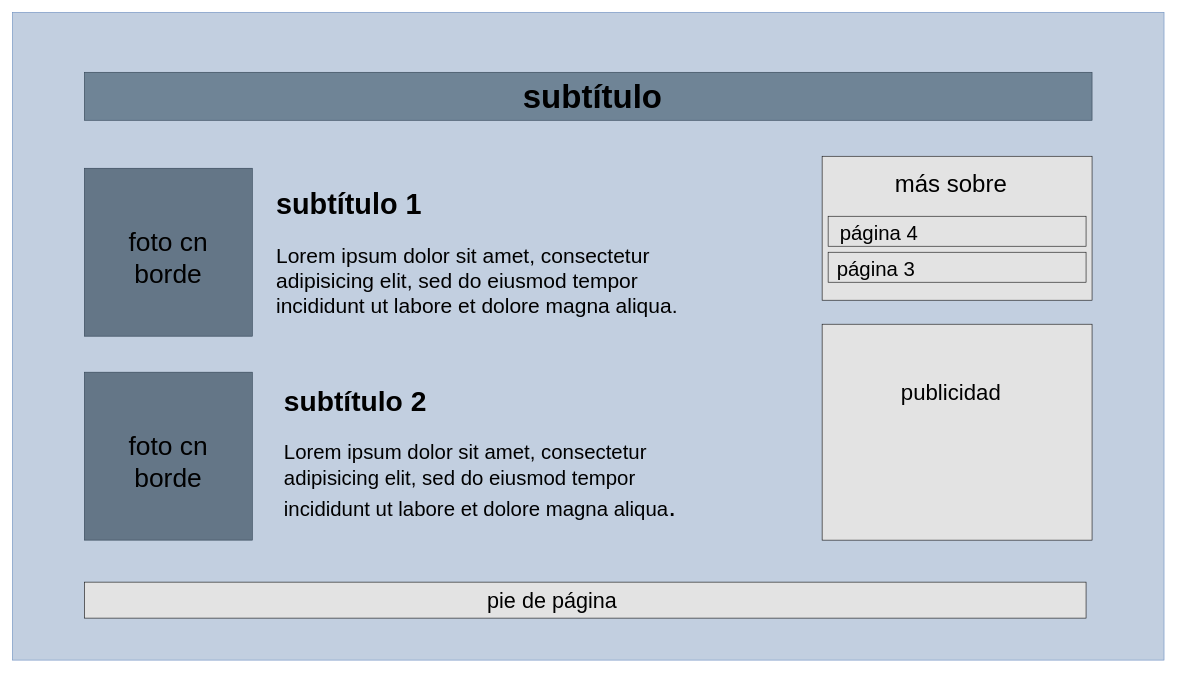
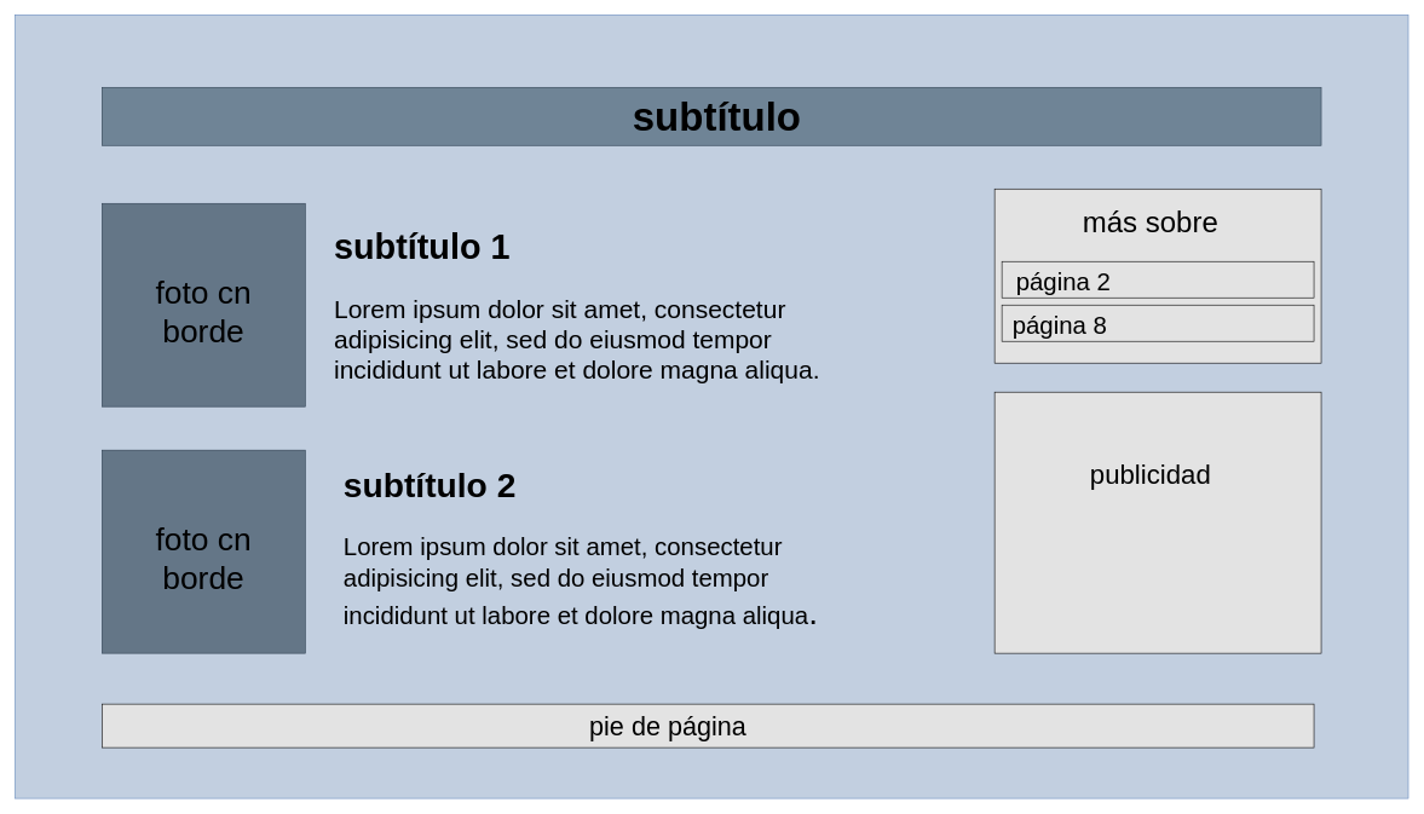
- <mxCell id="16" value="&lt;font style=&quot;font-size: 34px;&quot;&gt;página 4&lt;/font&gt;" style="text;html=1;strokeColor=none;fillColor=none;align=center;verticalAlign=middle;whiteSpace=wrap;rounded=0;fontSize=55;" parent="10" vertex="1"><mxGeometry x="1385" y="360" width="160" height="40" as="geometry" /></mxCell>
+ <mxCell id="16" value="&lt;font style=&quot;font-size: 34px;&quot;&gt;página 2&lt;/font&gt;" style="text;html=1;strokeColor=none;fillColor=none;align=center;verticalAlign=middle;whiteSpace=wrap;rounded=0;fontSize=55;" parent="10" vertex="1"><mxGeometry x="1385" y="360" width="160" height="40" as="geometry" /></mxCell>
- <mxCell id="15" value="&lt;font style=&quot;font-size: 34px;&quot;&gt;página 3&lt;/font&gt;" style="text;html=1;strokeColor=none;fillColor=none;align=center;verticalAlign=middle;whiteSpace=wrap;rounded=0;fontSize=55;" parent="10" vertex="1"><mxGeometry x="1385" y="420" width="150" height="40" as="geometry" /></mxCell>
+ <mxCell id="15" value="&lt;font style=&quot;font-size: 34px;&quot;&gt;página 8&lt;/font&gt;" style="text;html=1;strokeColor=none;fillColor=none;align=center;verticalAlign=middle;whiteSpace=wrap;rounded=0;fontSize=55;" parent="10" vertex="1"><mxGeometry x="1385" y="420" width="150" height="40" as="geometry" /></mxCell>
